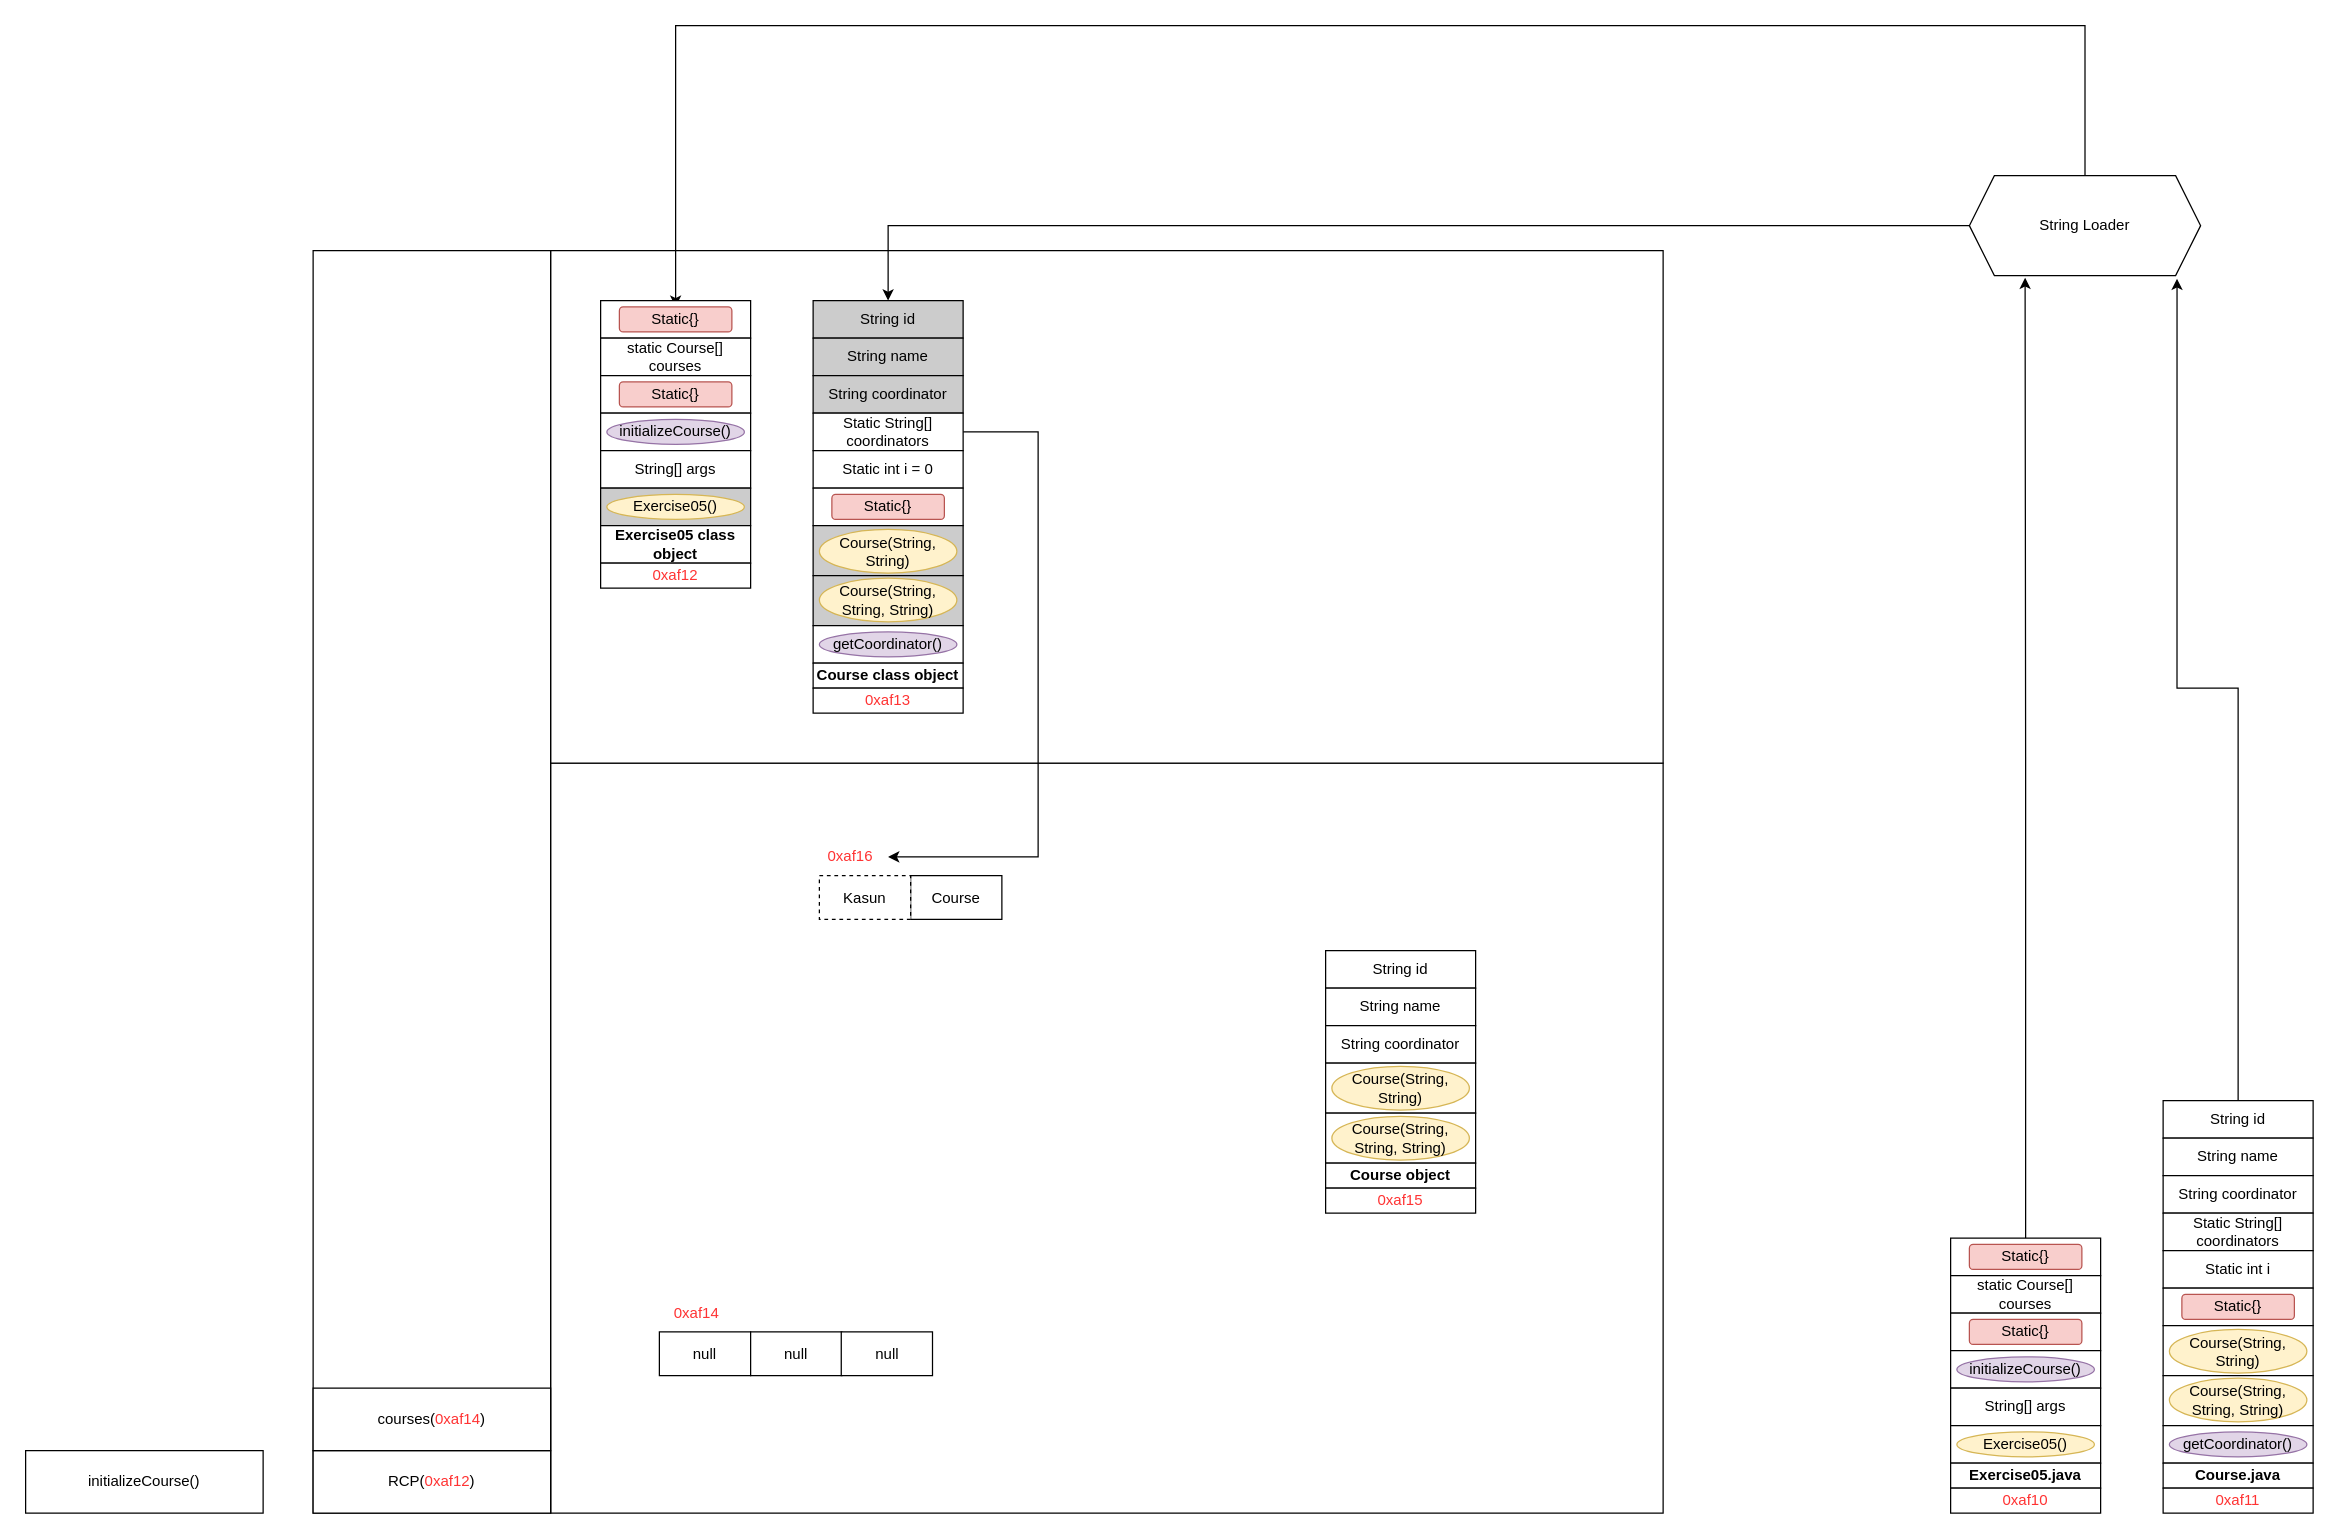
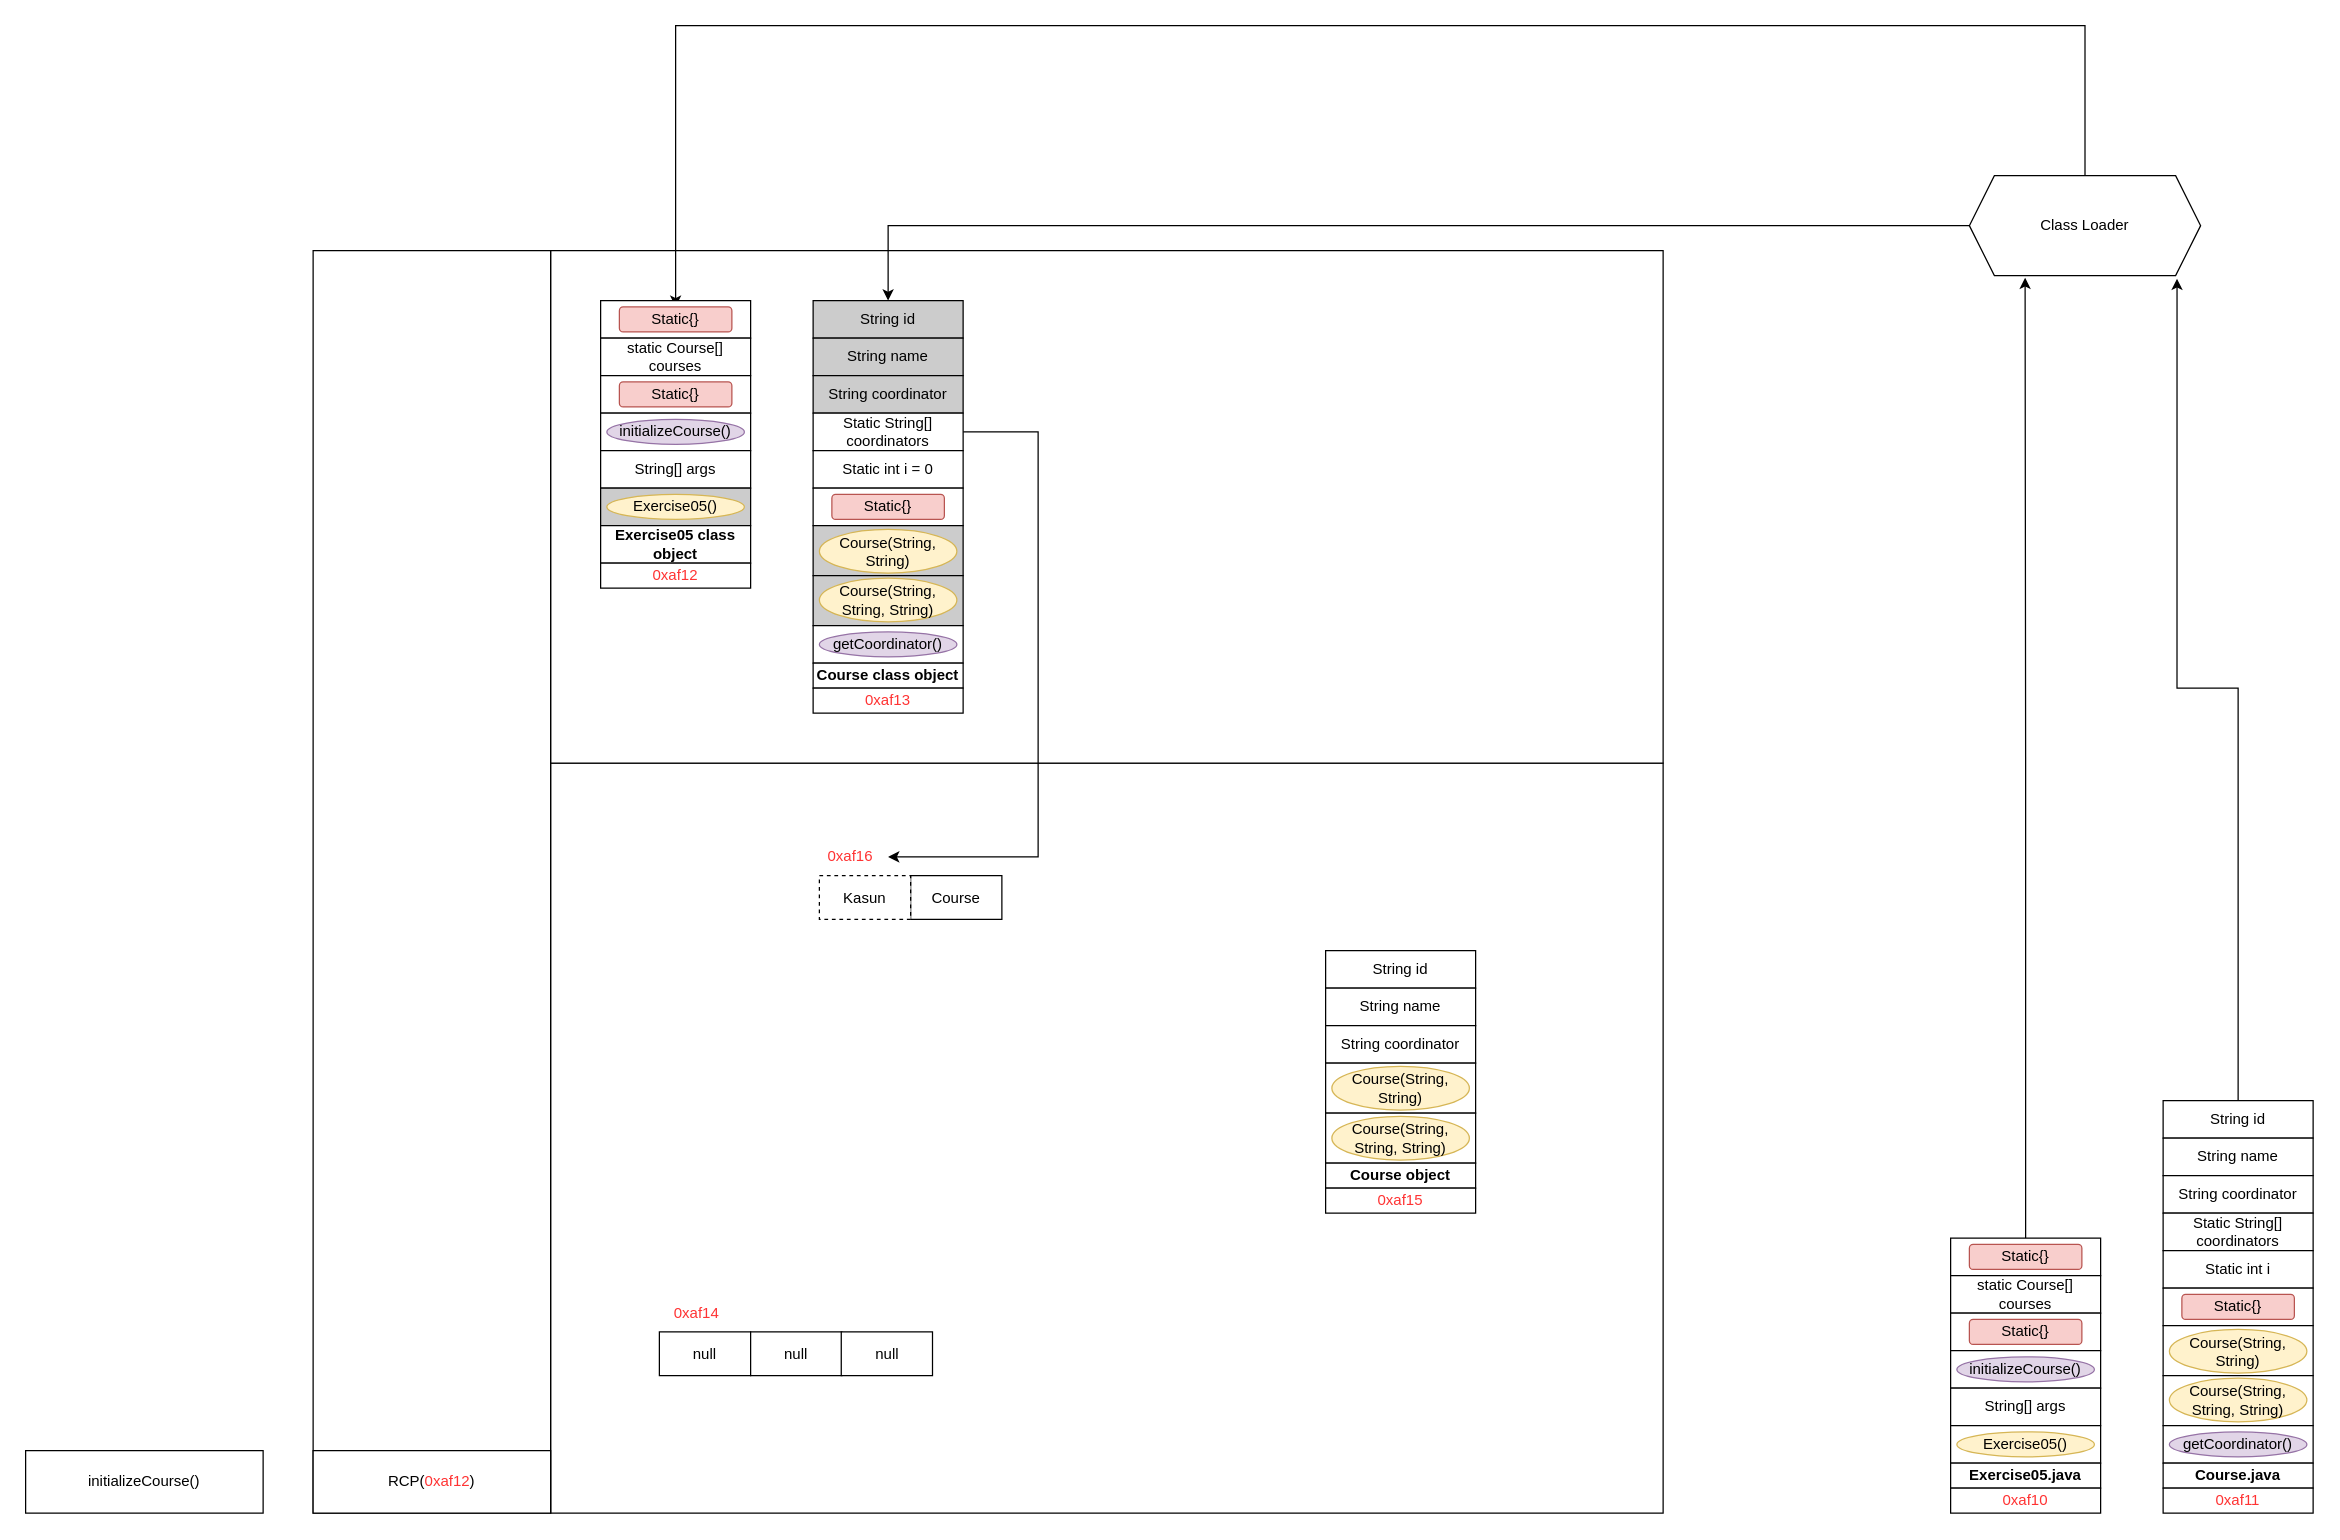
- <mxCell id="36" value="String Loader" style="shape=hexagon;perimeter=hexagonPerimeter2;whiteSpace=wrap;html=1;fixedSize=1;fontColor=#000000;" vertex="1" parent="1"><mxGeometry x="1575" y="140" width="185" height="80" as="geometry" /></mxCell>
+ <mxCell id="36" value="Class Loader" style="shape=hexagon;perimeter=hexagonPerimeter2;whiteSpace=wrap;html=1;fixedSize=1;fontColor=#000000;" vertex="1" parent="1"><mxGeometry x="1575" y="140" width="185" height="80" as="geometry" /></mxCell>
- <mxCell id="70" value="courses(&lt;font color=&quot;#ff3333&quot;&gt;0xaf14&lt;/font&gt;)" style="rounded=0;whiteSpace=wrap;html=1;fontColor=#000000;fillColor=#FFFFFF;" vertex="1" parent="1"><mxGeometry x="250" y="1110" width="190" height="50" as="geometry" /></mxCell>
